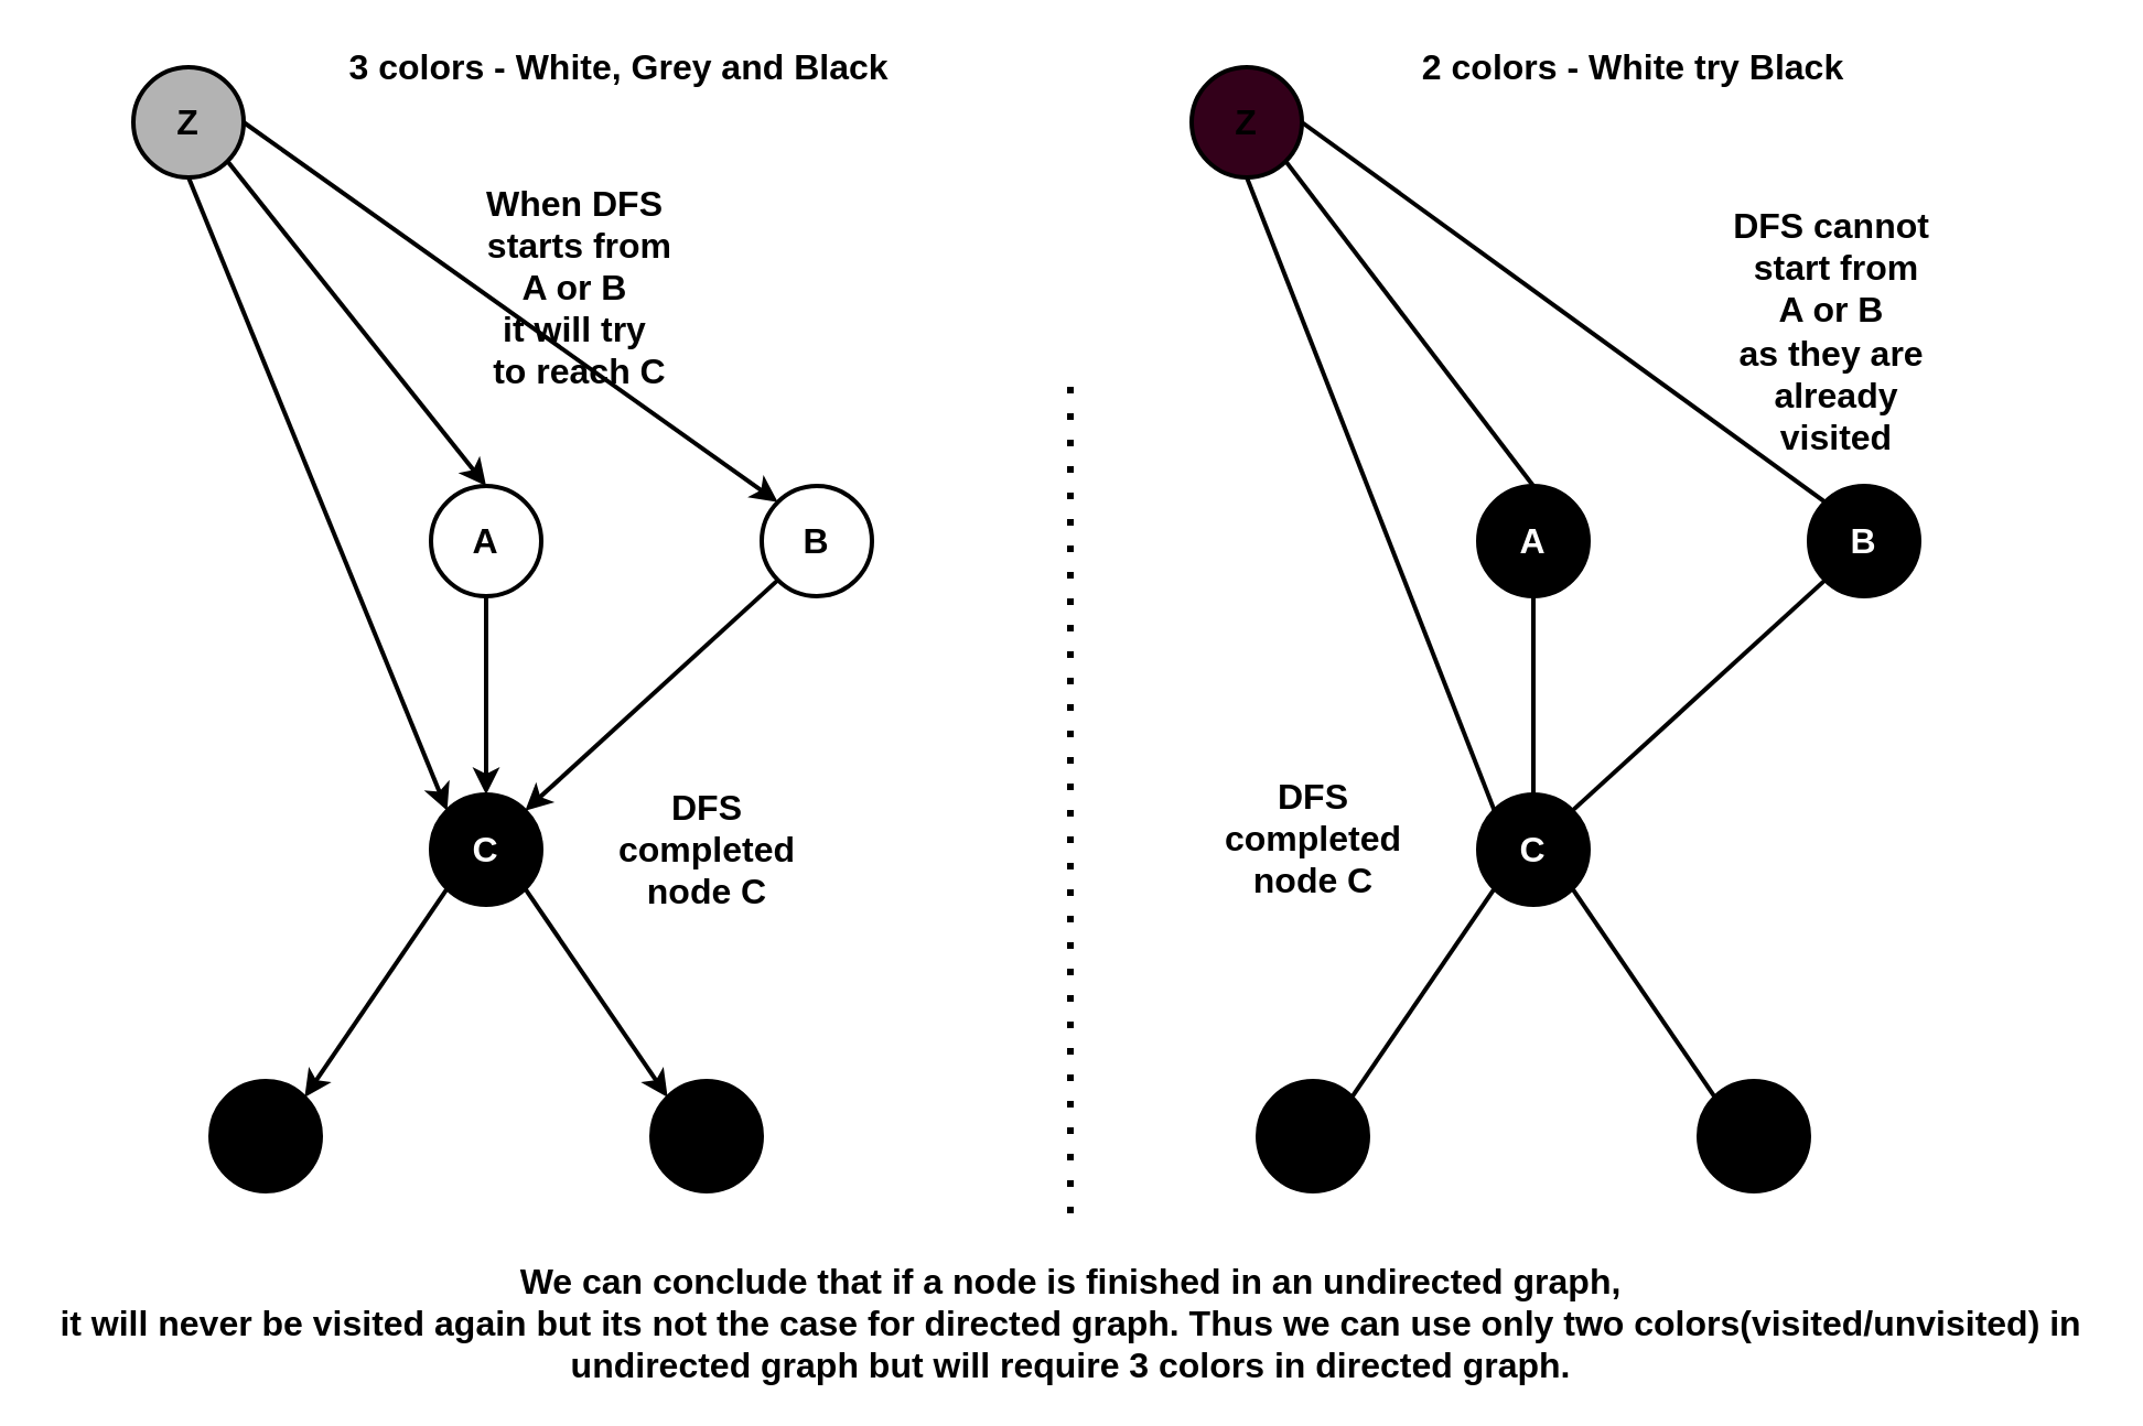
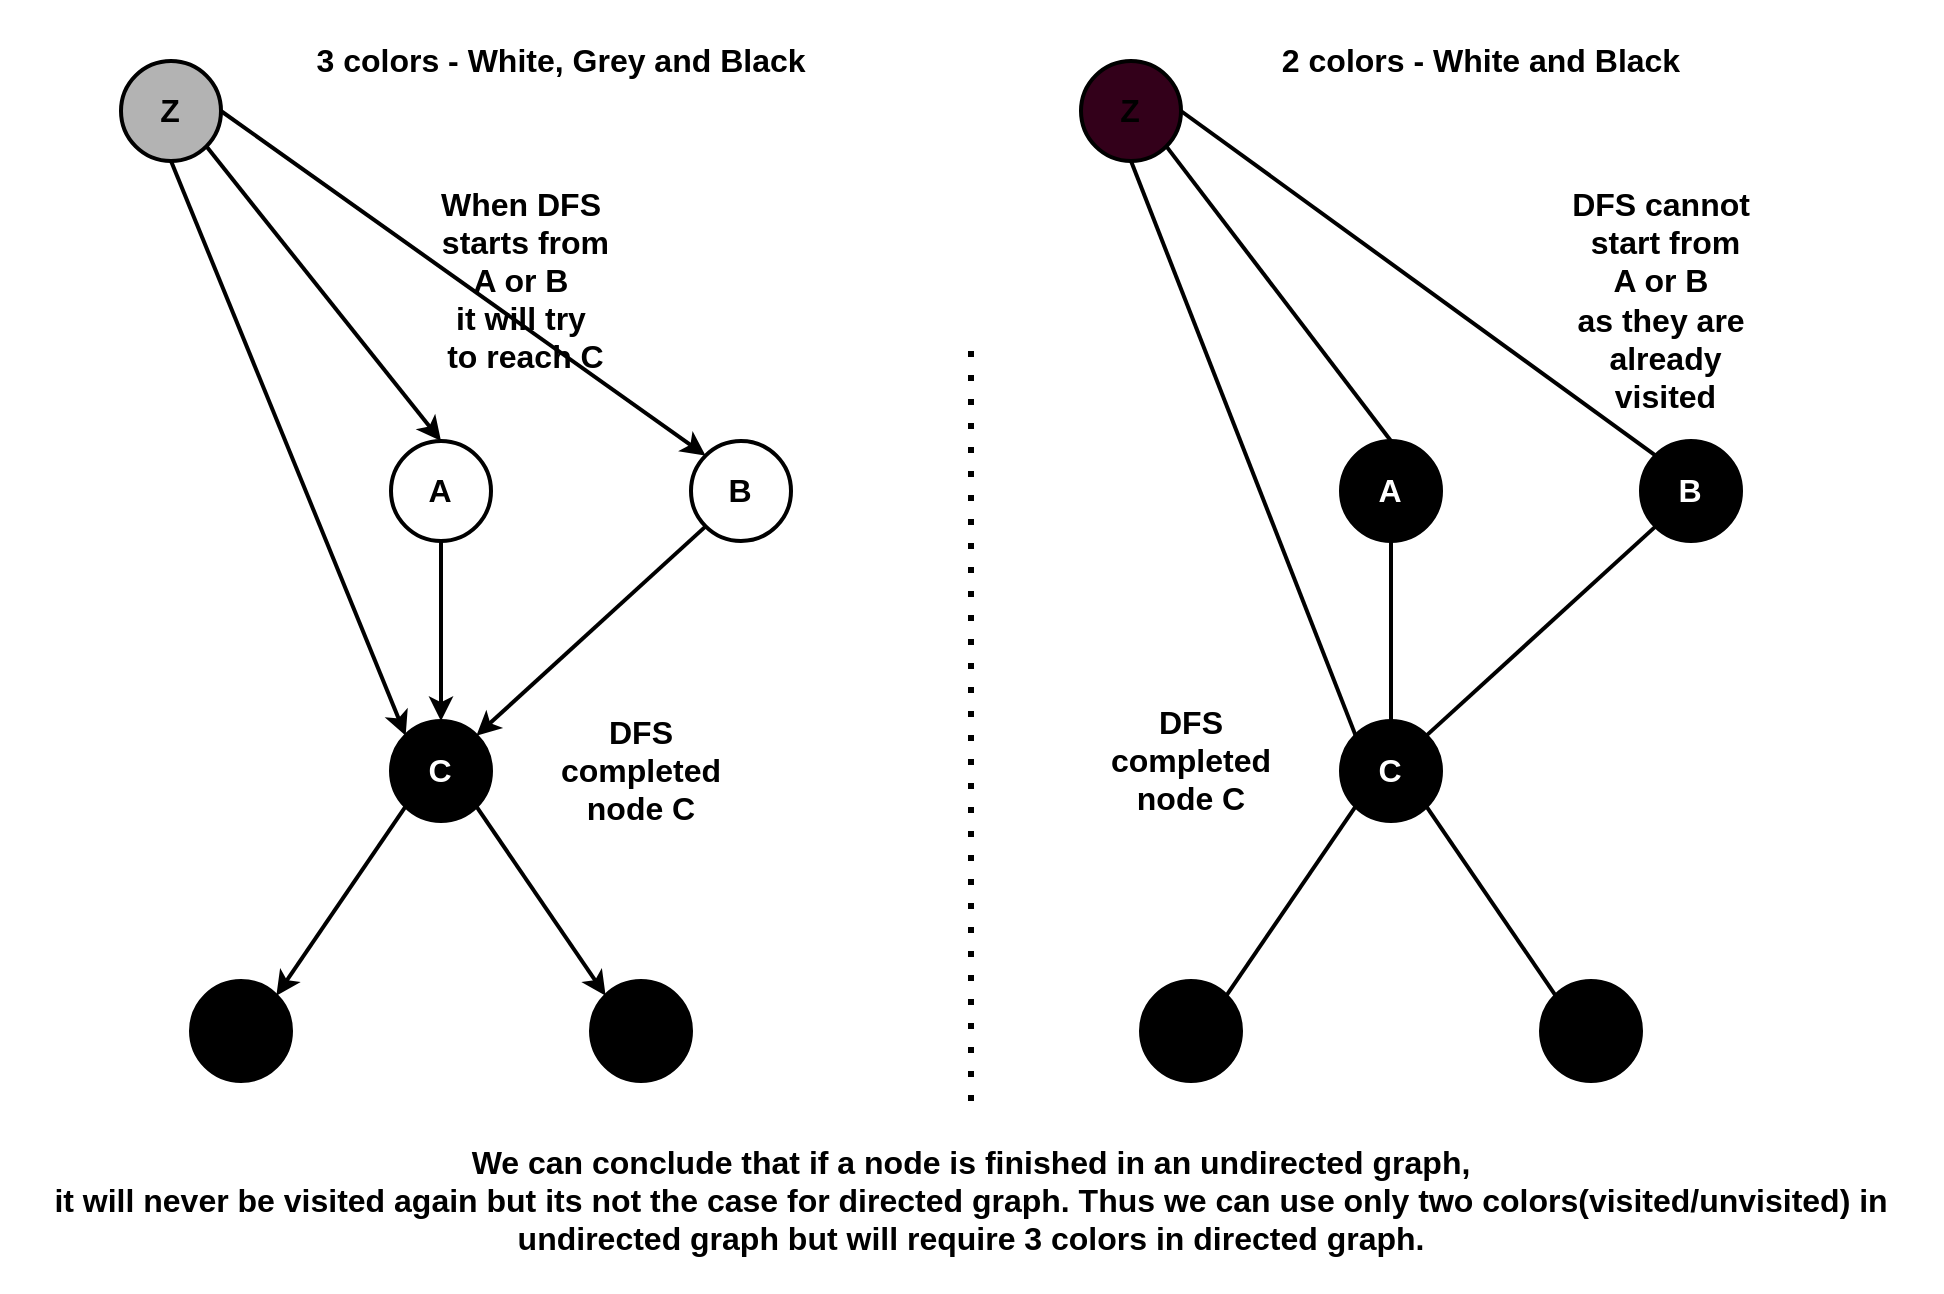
- <mxCell id="35" value="&lt;b style=&quot;font-size: 16px&quot;&gt;2 colors - White try Black&lt;/b&gt;" style="text;html=1;align=center;verticalAlign=middle;resizable=0;points=[];autosize=1;strokeColor=none;" parent="1" vertex="1"><mxGeometry x="635" y="20" width="210" height="20" as="geometry" /></mxCell>
+ <mxCell id="35" value="&lt;b style=&quot;font-size: 16px&quot;&gt;2 colors - White and Black&lt;/b&gt;" style="text;html=1;align=center;verticalAlign=middle;resizable=0;points=[];autosize=1;strokeColor=none;" parent="1" vertex="1"><mxGeometry x="635" y="20" width="210" height="20" as="geometry" /></mxCell>
- <mxCell id="12" value="&lt;span style=&quot;font-size: 16px&quot;&gt;&lt;b&gt;When DFS&lt;br&gt;&amp;nbsp;starts from &lt;br&gt;A or B &lt;br&gt;it will try&lt;br&gt;&amp;nbsp;to reach C&lt;/b&gt;&lt;/span&gt;" style="text;html=1;align=center;verticalAlign=middle;resizable=0;points=[];autosize=1;strokeColor=none;" parent="1" vertex="1"><mxGeometry x="210" y="90" width="100" height="80" as="geometry" /></mxCell>
+ <mxCell id="12" value="&lt;span style=&quot;font-size: 16px&quot;&gt;&lt;b&gt;When DFS&lt;br&gt;&amp;nbsp;starts from &lt;br&gt;A or B &lt;br&gt;it will try&lt;br&gt;&amp;nbsp;to reach C&lt;/b&gt;&lt;/span&gt;" style="text;html=1;align=center;verticalAlign=middle;resizable=0;points=[];autosize=1;strokeColor=none;" parent="1" vertex="1"><mxGeometry x="210" y="100" width="100" height="80" as="geometry" /></mxCell>
